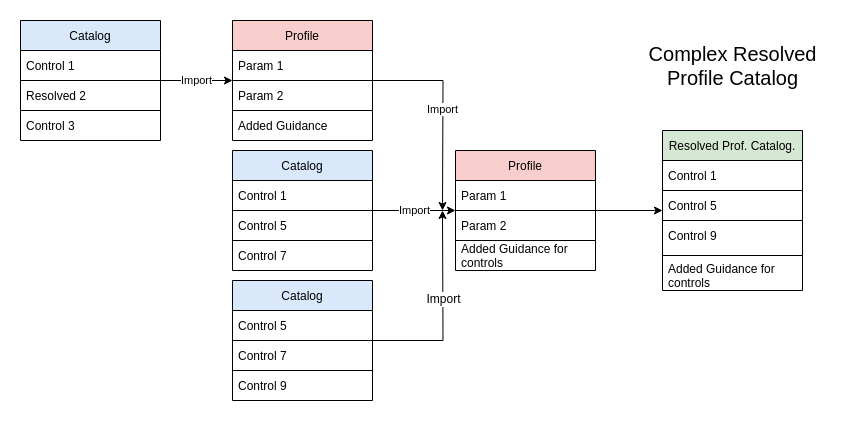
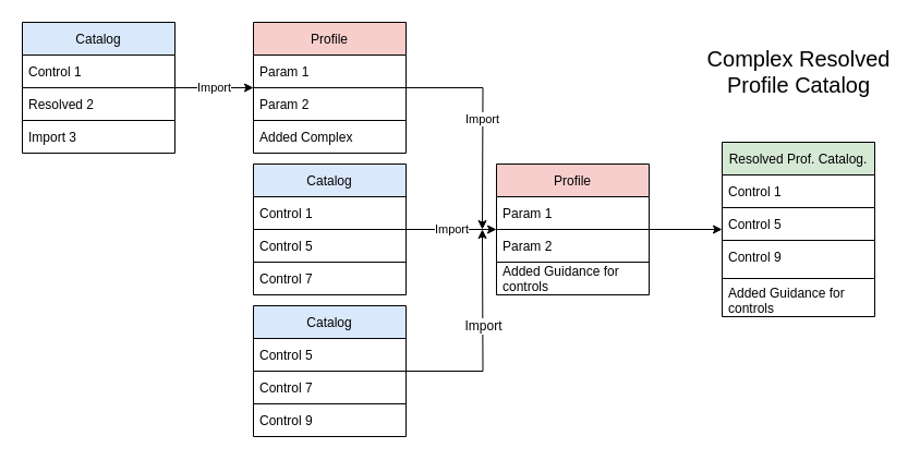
- <mxCell id="28" value="Control 3" style="text;strokeColor=none;fillColor=none;align=left;verticalAlign=middle;spacingLeft=4;spacingRight=4;overflow=hidden;points=[[0,0.5],[1,0.5]];portConstraint=eastwest;rotatable=0;" vertex="1" parent="25"><mxGeometry y="90" width="140" height="30" as="geometry" /></mxCell>
+ <mxCell id="28" value="Import 3" style="text;strokeColor=none;fillColor=none;align=left;verticalAlign=middle;spacingLeft=4;spacingRight=4;overflow=hidden;points=[[0,0.5],[1,0.5]];portConstraint=eastwest;rotatable=0;" vertex="1" parent="25"><mxGeometry y="90" width="140" height="30" as="geometry" /></mxCell>
- <mxCell id="33" value="Added Guidance" style="text;strokeColor=none;fillColor=none;align=left;verticalAlign=middle;spacingLeft=4;spacingRight=4;overflow=hidden;points=[[0,0.5],[1,0.5]];portConstraint=eastwest;rotatable=0;" vertex="1" parent="30"><mxGeometry y="90" width="140" height="30" as="geometry" /></mxCell>
+ <mxCell id="33" value="Added Complex" style="text;strokeColor=none;fillColor=none;align=left;verticalAlign=middle;spacingLeft=4;spacingRight=4;overflow=hidden;points=[[0,0.5],[1,0.5]];portConstraint=eastwest;rotatable=0;" vertex="1" parent="30"><mxGeometry y="90" width="140" height="30" as="geometry" /></mxCell>
